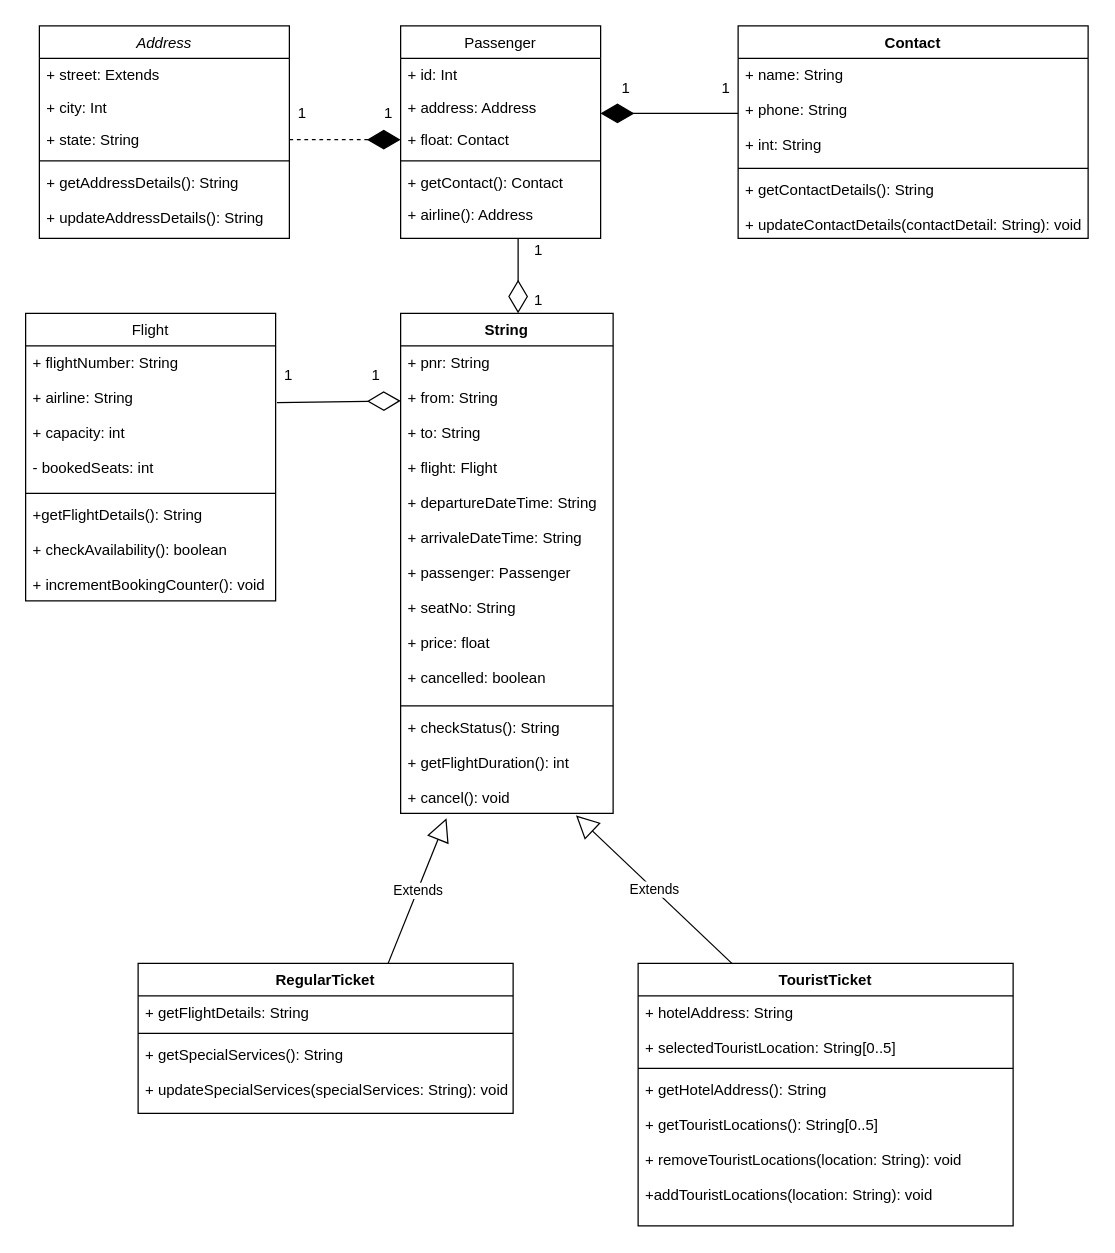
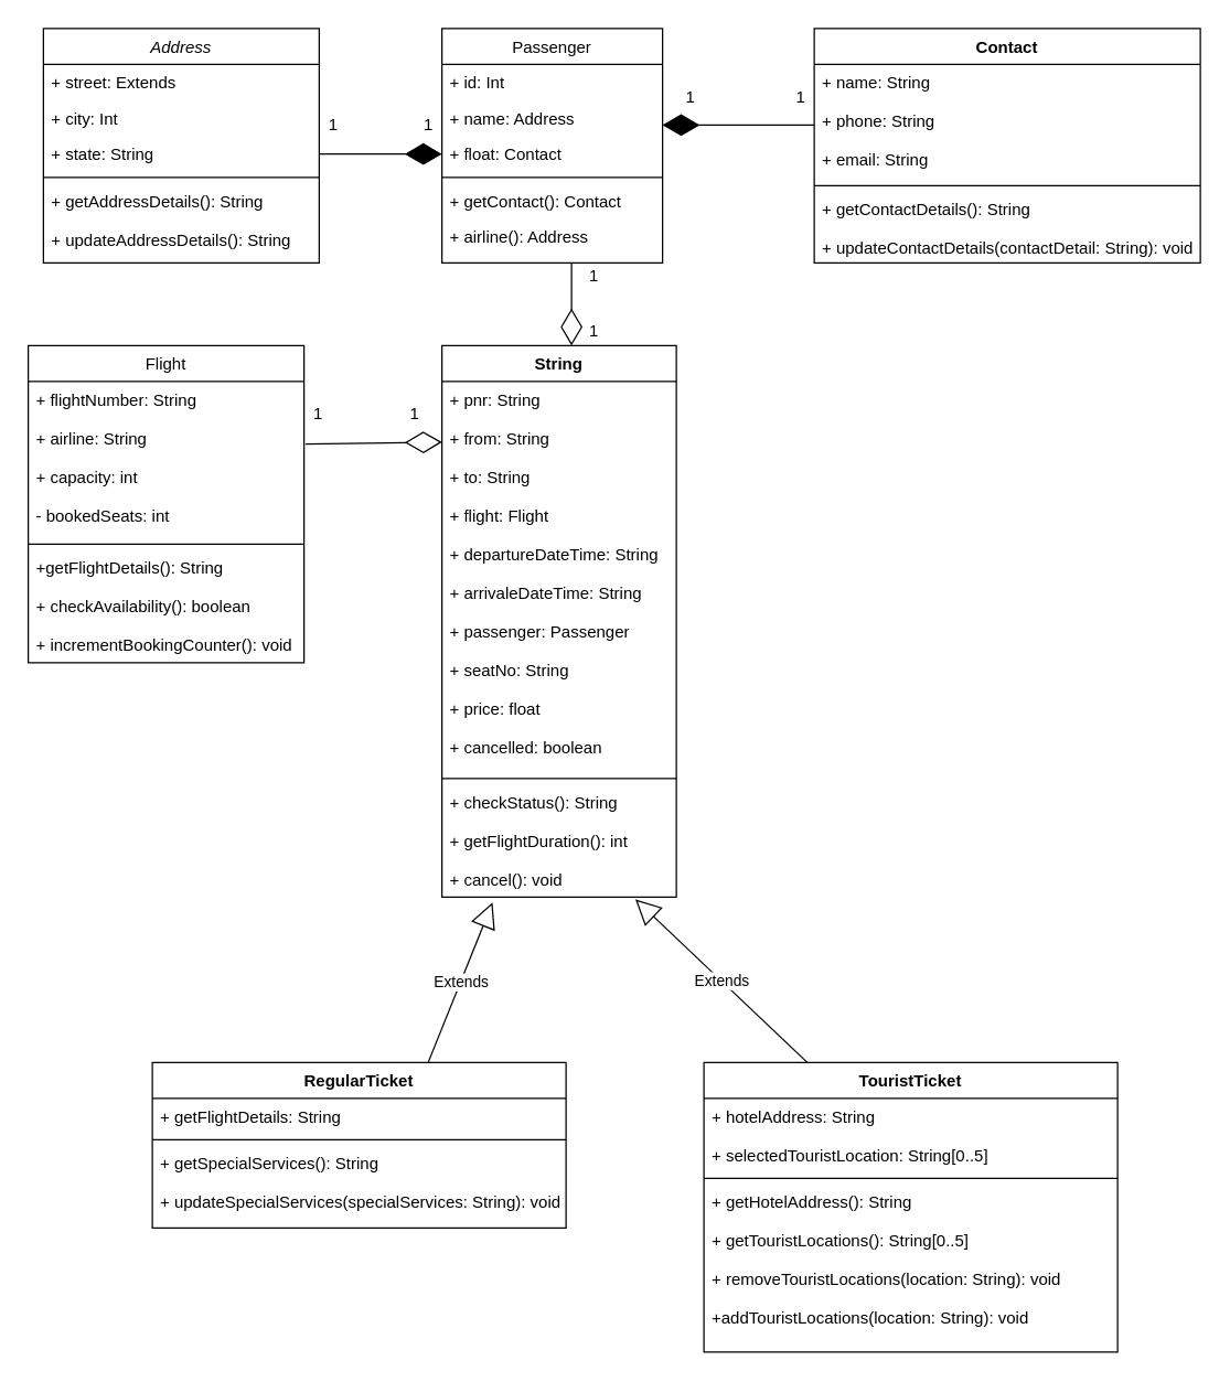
- <mxCell id="20" value="+ name: String&#10;&#10;+ phone: String&#10;&#10;+ int: String" style="text;strokeColor=none;fillColor=none;align=left;verticalAlign=top;spacingLeft=4;spacingRight=4;overflow=hidden;rotatable=0;points=[[0,0.5],[1,0.5]];portConstraint=eastwest;" parent="19" vertex="1"><mxGeometry y="26" width="280" height="84" as="geometry" /></mxCell>
+ <mxCell id="20" value="+ name: String&#10;&#10;+ phone: String&#10;&#10;+ email: String" style="text;strokeColor=none;fillColor=none;align=left;verticalAlign=top;spacingLeft=4;spacingRight=4;overflow=hidden;rotatable=0;points=[[0,0.5],[1,0.5]];portConstraint=eastwest;" parent="19" vertex="1"><mxGeometry y="26" width="280" height="84" as="geometry" /></mxCell>
- <mxCell id="14" value="+ address: Address" style="text;align=left;verticalAlign=top;spacingLeft=4;spacingRight=4;overflow=hidden;rotatable=0;points=[[0,0.5],[1,0.5]];portConstraint=eastwest;rounded=0;shadow=0;html=0;" parent="12" vertex="1"><mxGeometry y="52" width="160" height="26" as="geometry" /></mxCell>
+ <mxCell id="14" value="+ name: Address" style="text;align=left;verticalAlign=top;spacingLeft=4;spacingRight=4;overflow=hidden;rotatable=0;points=[[0,0.5],[1,0.5]];portConstraint=eastwest;rounded=0;shadow=0;html=0;" parent="12" vertex="1"><mxGeometry y="52" width="160" height="26" as="geometry" /></mxCell>
- <mxCell id="31" value="" style="endArrow=diamondThin;endFill=1;endSize=24;html=1;exitX=1;exitY=0.5;exitDx=0;exitDy=0;entryX=0;entryY=0.5;entryDx=0;entryDy=0;dashed=1;" parent="1" source="5" target="15" edge="1"><mxGeometry width="160" relative="1" as="geometry"><mxPoint x="190" y="210" as="sourcePoint" /><mxPoint x="360" y="260" as="targetPoint" /><Array as="points"><mxPoint x="270" y="111" /></Array></mxGeometry></mxCell>
+ <mxCell id="31" value="" style="endArrow=diamondThin;endFill=1;endSize=24;html=1;exitX=1;exitY=0.5;exitDx=0;exitDy=0;entryX=0;entryY=0.5;entryDx=0;entryDy=0;" parent="1" source="5" target="15" edge="1"><mxGeometry width="160" relative="1" as="geometry"><mxPoint x="190" y="210" as="sourcePoint" /><mxPoint x="360" y="260" as="targetPoint" /><Array as="points"><mxPoint x="270" y="111" /></Array></mxGeometry></mxCell>
